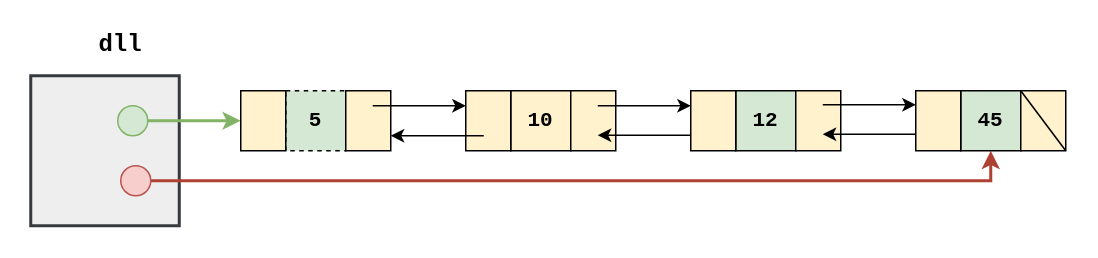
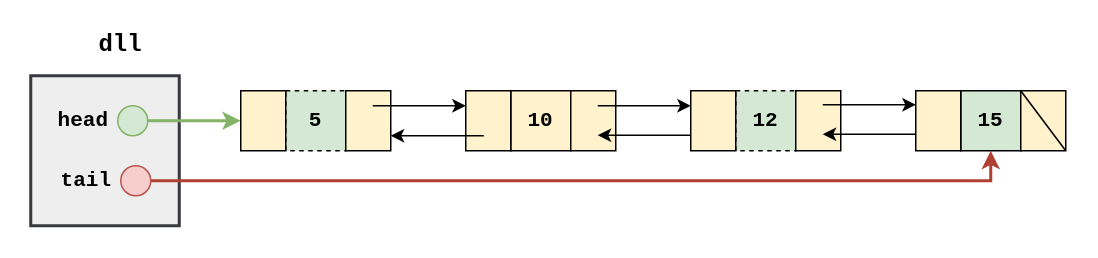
+ <mxCell id="5" value="&lt;font style=&quot;font-size: 14px;&quot; face=&quot;Courier New&quot;&gt;&lt;b style=&quot;&quot;&gt;head&lt;/b&gt;&lt;/font&gt;" style="text;html=1;align=right;verticalAlign=middle;whiteSpace=wrap;rounded=0;" parent="1" vertex="1"><mxGeometry x="34" y="70" width="40" height="20" as="geometry" /></mxCell>
- <mxCell id="19" value="&lt;font face=&quot;Courier New&quot;&gt;&lt;span style=&quot;font-size: 14px;&quot;&gt;&lt;b&gt;12&lt;/b&gt;&lt;/span&gt;&lt;/font&gt;" style="rounded=0;whiteSpace=wrap;html=1;fillColor=#d5e8d4;strokeColor=#000000;" parent="18" vertex="1"><mxGeometry x="30" width="40" height="40" as="geometry" /></mxCell>
+ <mxCell id="19" value="&lt;font face=&quot;Courier New&quot;&gt;&lt;span style=&quot;font-size: 14px;&quot;&gt;&lt;b&gt;12&lt;/b&gt;&lt;/span&gt;&lt;/font&gt;" style="rounded=0;whiteSpace=wrap;html=1;fillColor=#d5e8d4;strokeColor=#000000;dashed=1;" parent="18" vertex="1"><mxGeometry x="30" width="40" height="40" as="geometry" /></mxCell>
- <mxCell id="23" value="&lt;font face=&quot;Courier New&quot;&gt;&lt;span style=&quot;font-size: 14px;&quot;&gt;&lt;b&gt;45&lt;/b&gt;&lt;/span&gt;&lt;/font&gt;" style="rounded=0;whiteSpace=wrap;html=1;fillColor=#d5e8d4;strokeColor=#000000;" parent="22" vertex="1"><mxGeometry x="30" width="40" height="40" as="geometry" /></mxCell>
+ <mxCell id="23" value="&lt;font face=&quot;Courier New&quot;&gt;&lt;span style=&quot;font-size: 14px;&quot;&gt;&lt;b&gt;15&lt;/b&gt;&lt;/span&gt;&lt;/font&gt;" style="rounded=0;whiteSpace=wrap;html=1;fillColor=#d5e8d4;strokeColor=#000000;" parent="22" vertex="1"><mxGeometry x="30" width="40" height="40" as="geometry" /></mxCell>
+ <mxCell id="8" value="&lt;font style=&quot;font-size: 14px;&quot; face=&quot;Courier New&quot;&gt;&lt;b style=&quot;&quot;&gt;tail&lt;/b&gt;&lt;/font&gt;" style="text;html=1;align=right;verticalAlign=middle;whiteSpace=wrap;rounded=0;" parent="1" vertex="1"><mxGeometry x="36" y="110" width="40" height="20" as="geometry" /></mxCell>
